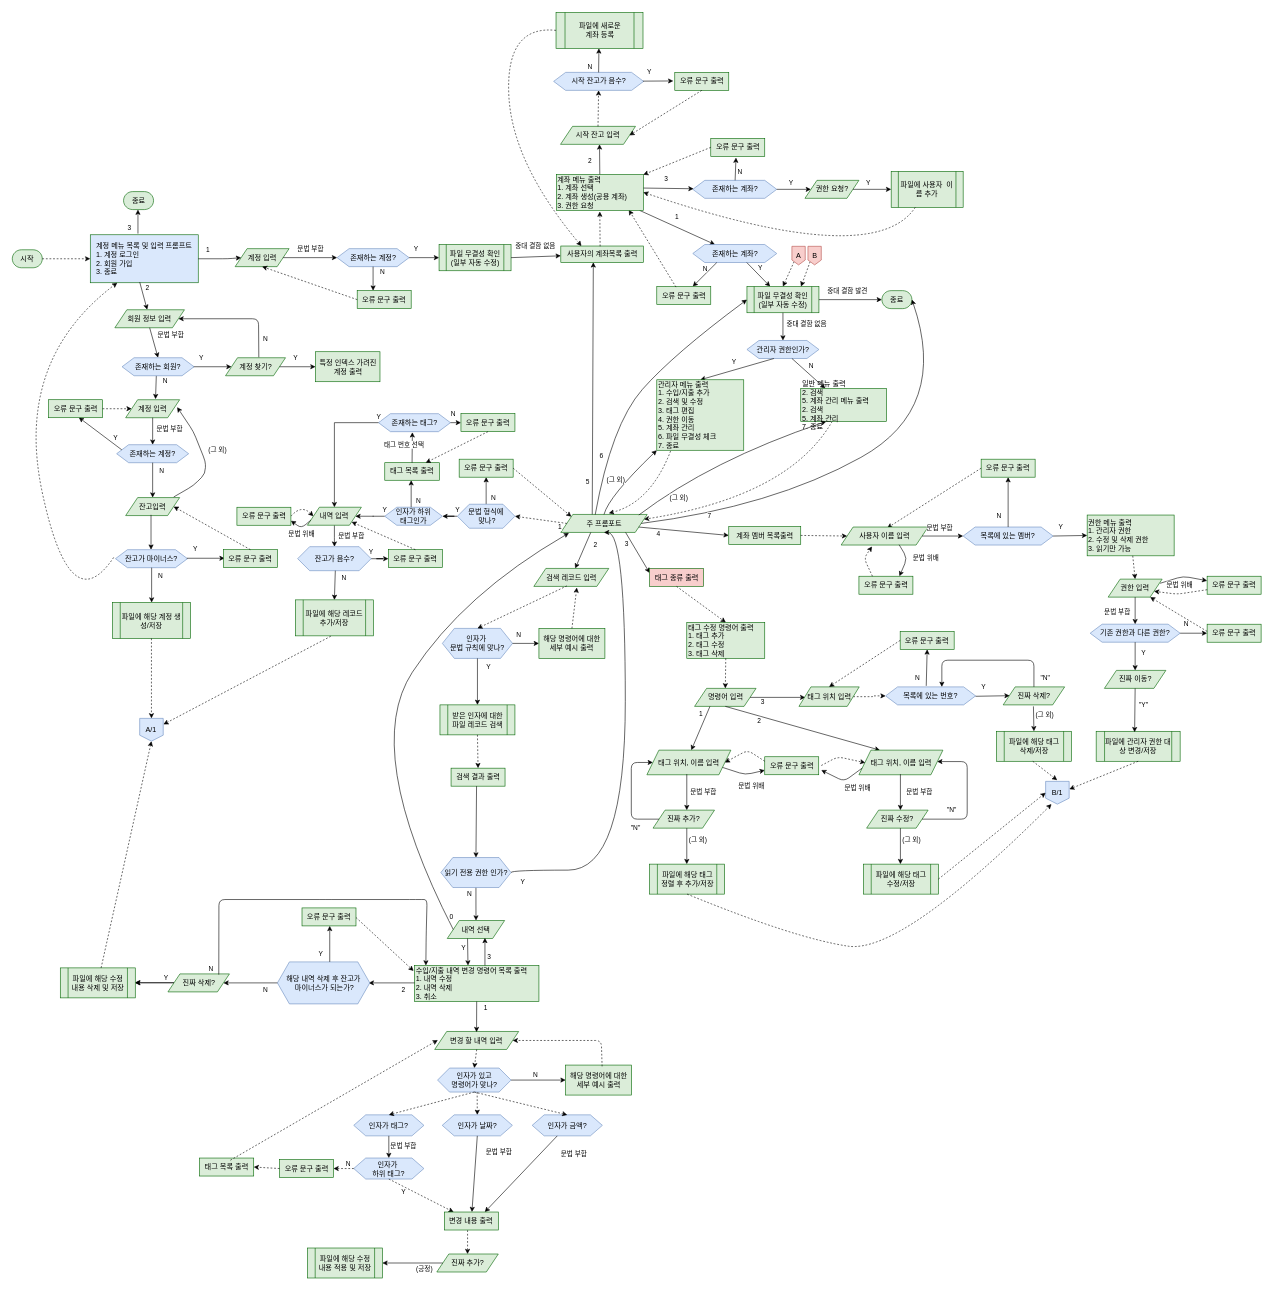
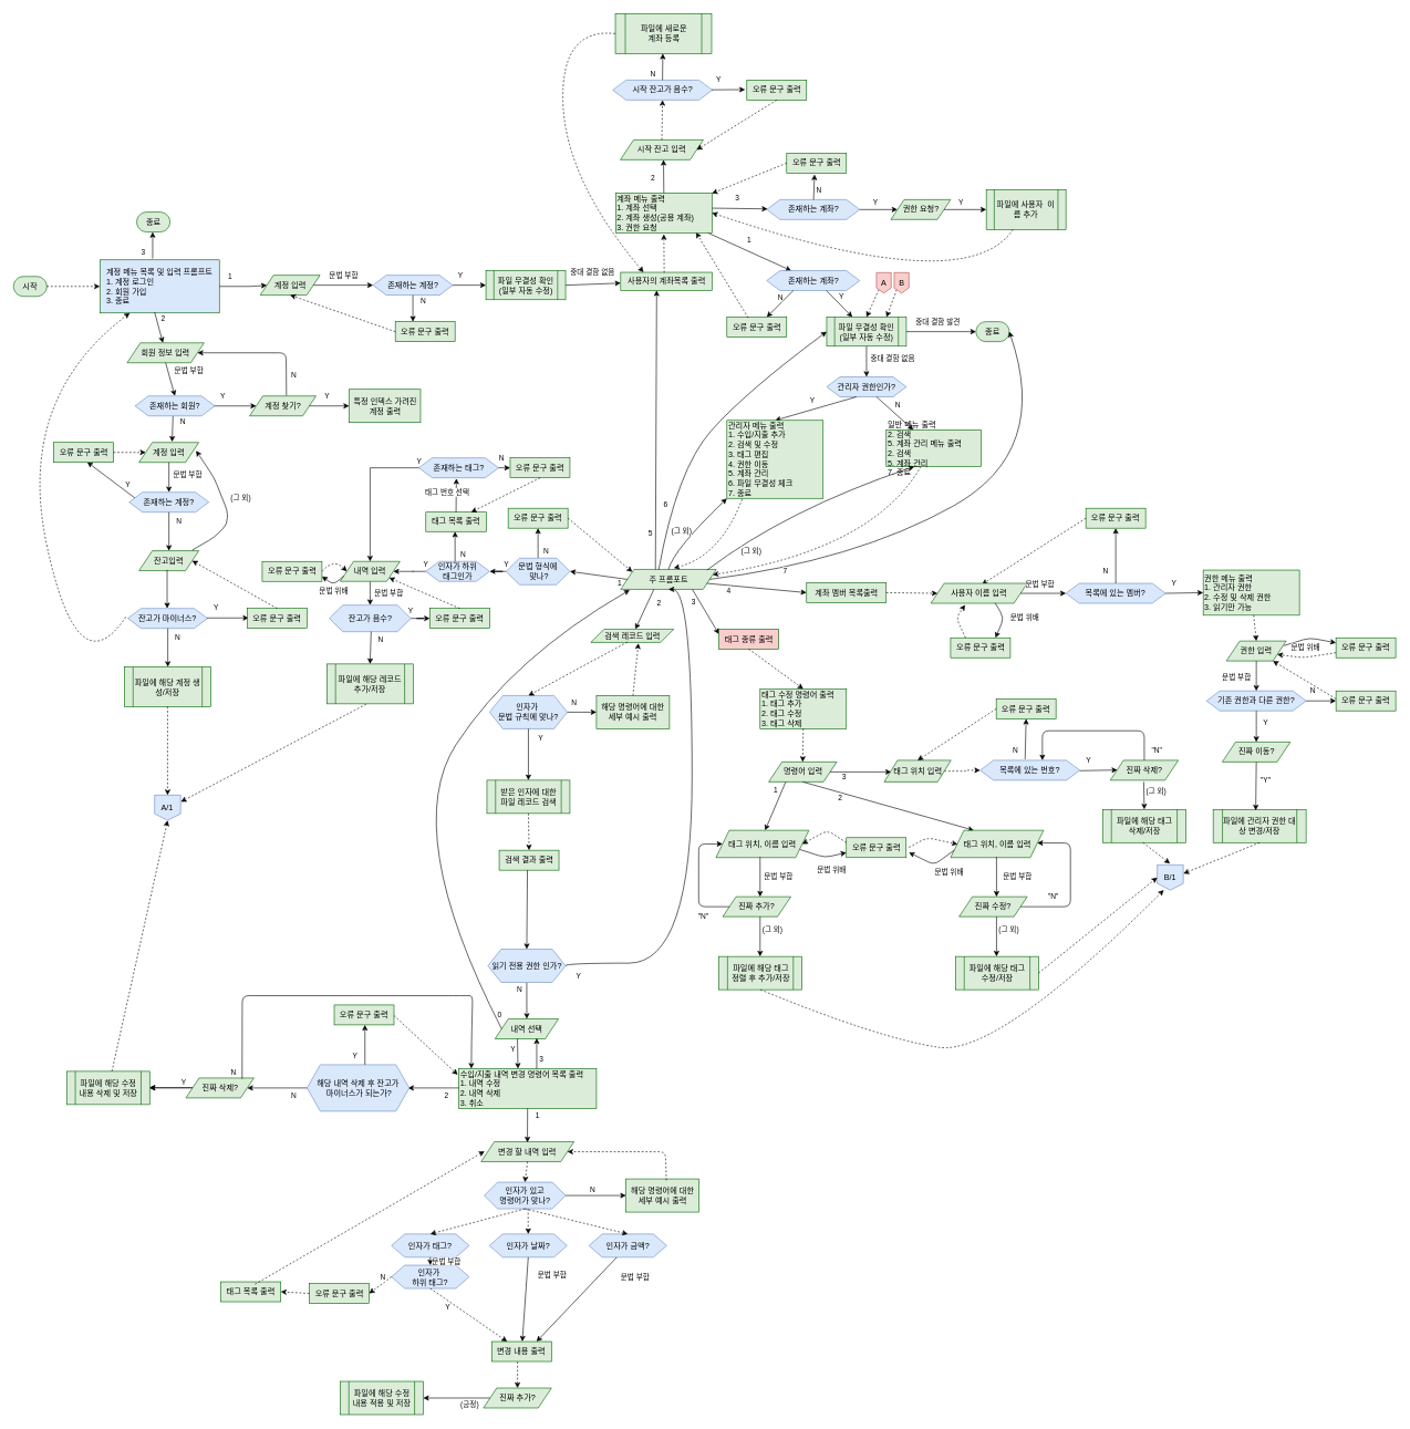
- <mxCell id="34" value="1" style="endArrow=classic;html=1;entryX=1;entryY=0.5;entryDx=0;entryDy=0;exitX=0;exitY=0.5;exitDx=0;exitDy=0;dashed=1;" parent="1" source="27" target="209" edge="1"><mxGeometry x="-0.741" y="8" width="50" height="50" relative="1" as="geometry"><mxPoint x="926.5" y="853.87" as="sourcePoint" /><mxPoint x="858" y="856.87" as="targetPoint" /><Array as="points" /><mxPoint as="offset" /></mxGeometry></mxCell>
+ <mxCell id="34" value="1" style="endArrow=classic;html=1;entryX=1;entryY=0.5;entryDx=0;entryDy=0;exitX=0;exitY=0.5;exitDx=0;exitDy=0;" parent="1" source="27" target="209" edge="1"><mxGeometry x="-0.741" y="8" width="50" height="50" relative="1" as="geometry"><mxPoint x="926.5" y="853.87" as="sourcePoint" /><mxPoint x="858" y="856.87" as="targetPoint" /><Array as="points" /><mxPoint as="offset" /></mxGeometry></mxCell>
- <mxCell id="36" value="검색 레코드 입력" style="shape=parallelogram;perimeter=parallelogramPerimeter;whiteSpace=wrap;html=1;fixedSize=1;shadow=0;fillColor=#DBEDD9;strokeColor=#006600;align=center;" parent="1" vertex="1"><mxGeometry x="889.5" y="947" width="125" height="30" as="geometry" /></mxCell>
+ <mxCell id="36" value="검색 레코드 입력" style="shape=parallelogram;perimeter=parallelogramPerimeter;whiteSpace=wrap;html=1;fixedSize=1;shadow=0;fillColor=#DBEDD9;strokeColor=#006600;align=center;" parent="1" vertex="1"><mxGeometry x="889.5" y="947" width="125" height="20" as="geometry" /></mxCell>
- <mxCell id="238" value="인자가&amp;nbsp;&lt;br&gt;하위 태그?" style="shape=hexagon;perimeter=hexagonPerimeter2;whiteSpace=wrap;html=1;fixedSize=1;shadow=0;strokeWidth=1;strokeColor=#6c8ebf;fillColor=#dae8fc;" parent="1" vertex="1"><mxGeometry x="589.25" y="1930" width="117" height="35" as="geometry" /></mxCell>
+ <mxCell id="238" value="인자가&amp;nbsp;&lt;br&gt;하위 태그?" style="shape=hexagon;perimeter=hexagonPerimeter2;whiteSpace=wrap;html=1;fixedSize=1;shadow=0;strokeWidth=1;strokeColor=#6c8ebf;fillColor=#dae8fc;" parent="1" vertex="1"><mxGeometry x="589.25" y="1905" width="117" height="35" as="geometry" /></mxCell>
